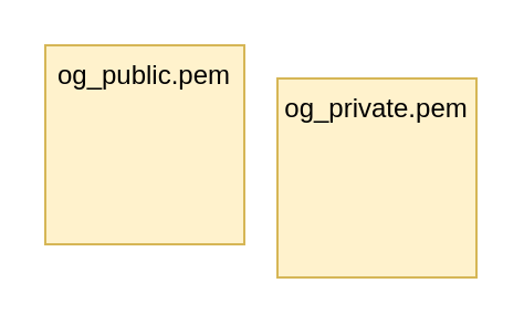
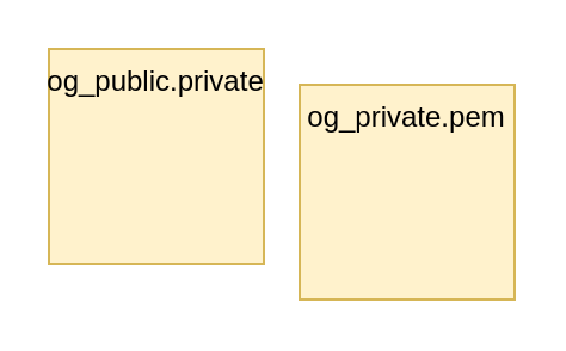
- <mxCell id="2" value="og_public.pem" style="rounded=0;whiteSpace=wrap;html=1;fillColor=#fff2cc;strokeColor=#d6b656;verticalAlign=top;horizontal=1;align=center;labelPosition=center;verticalLabelPosition=middle;" vertex="1" parent="1"><mxGeometry x="20" y="20" width="90" height="90" as="geometry" /></mxCell>
+ <mxCell id="2" value="og_public.private" style="rounded=0;whiteSpace=wrap;html=1;fillColor=#fff2cc;strokeColor=#d6b656;verticalAlign=top;horizontal=1;align=center;labelPosition=center;verticalLabelPosition=middle;" vertex="1" parent="1"><mxGeometry x="20" y="20" width="90" height="90" as="geometry" /></mxCell>
